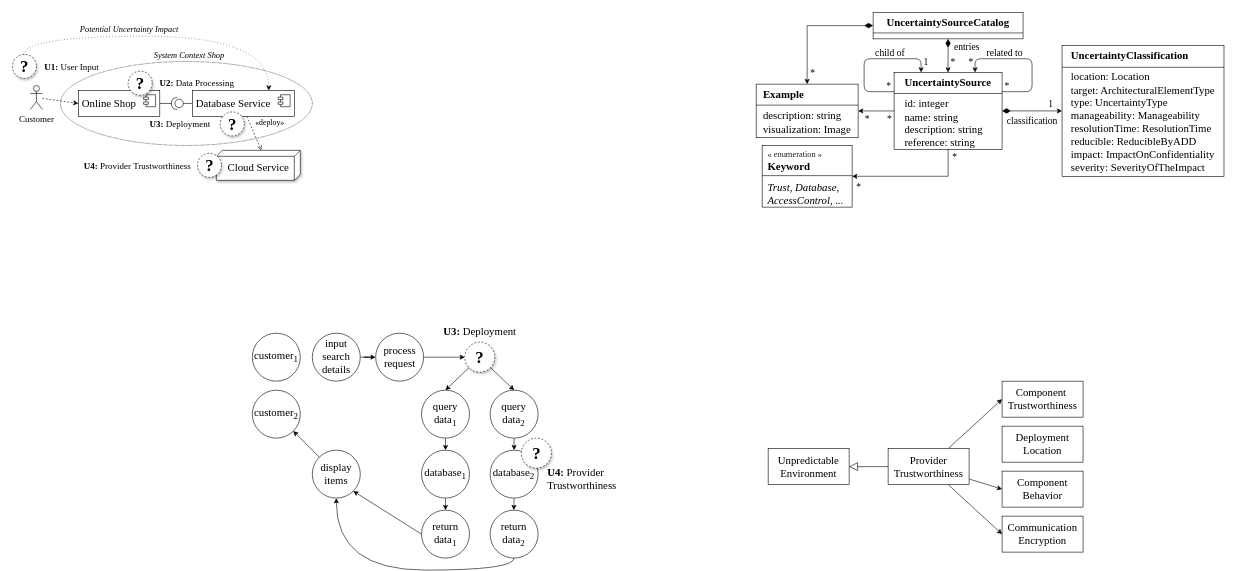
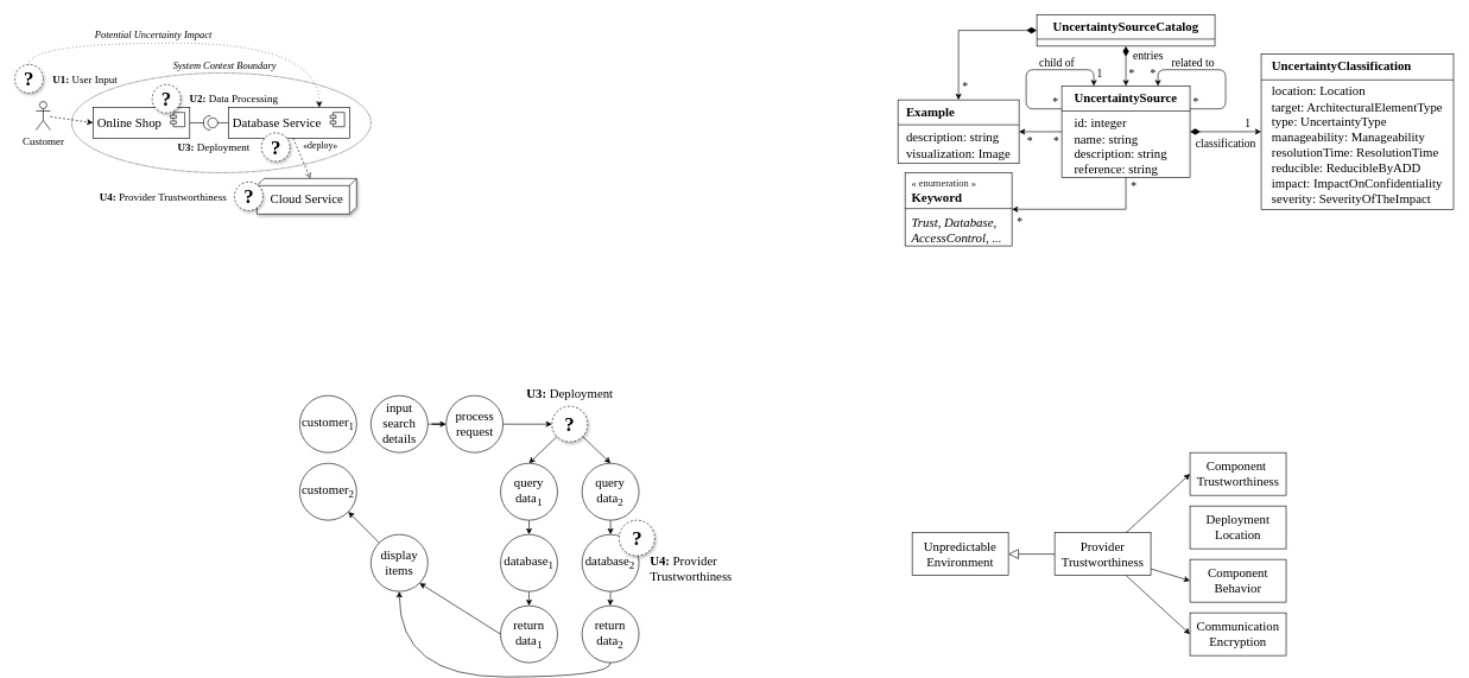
- <mxCell id="25" value="&lt;span style=&quot;font-family: &amp;quot;linux libertine&amp;quot;; font-size: 14px; text-align: left;&quot;&gt;System Context Shop&lt;/span&gt;" style="text;html=1;strokeColor=none;fillColor=none;align=center;verticalAlign=middle;whiteSpace=wrap;rounded=0;dashed=1;dashPattern=1 1;fontSize=14;fontStyle=2" parent="1" vertex="1"><mxGeometry x="193.87" y="82" width="242.25" height="20" as="geometry" /></mxCell>
+ <mxCell id="25" value="&lt;span style=&quot;font-family: &amp;quot;linux libertine&amp;quot;; font-size: 14px; text-align: left;&quot;&gt;System Context Boundary&lt;/span&gt;" style="text;html=1;strokeColor=none;fillColor=none;align=center;verticalAlign=middle;whiteSpace=wrap;rounded=0;dashed=1;dashPattern=1 1;fontSize=14;fontStyle=2" parent="1" vertex="1"><mxGeometry x="193.87" y="82" width="242.25" height="20" as="geometry" /></mxCell>
